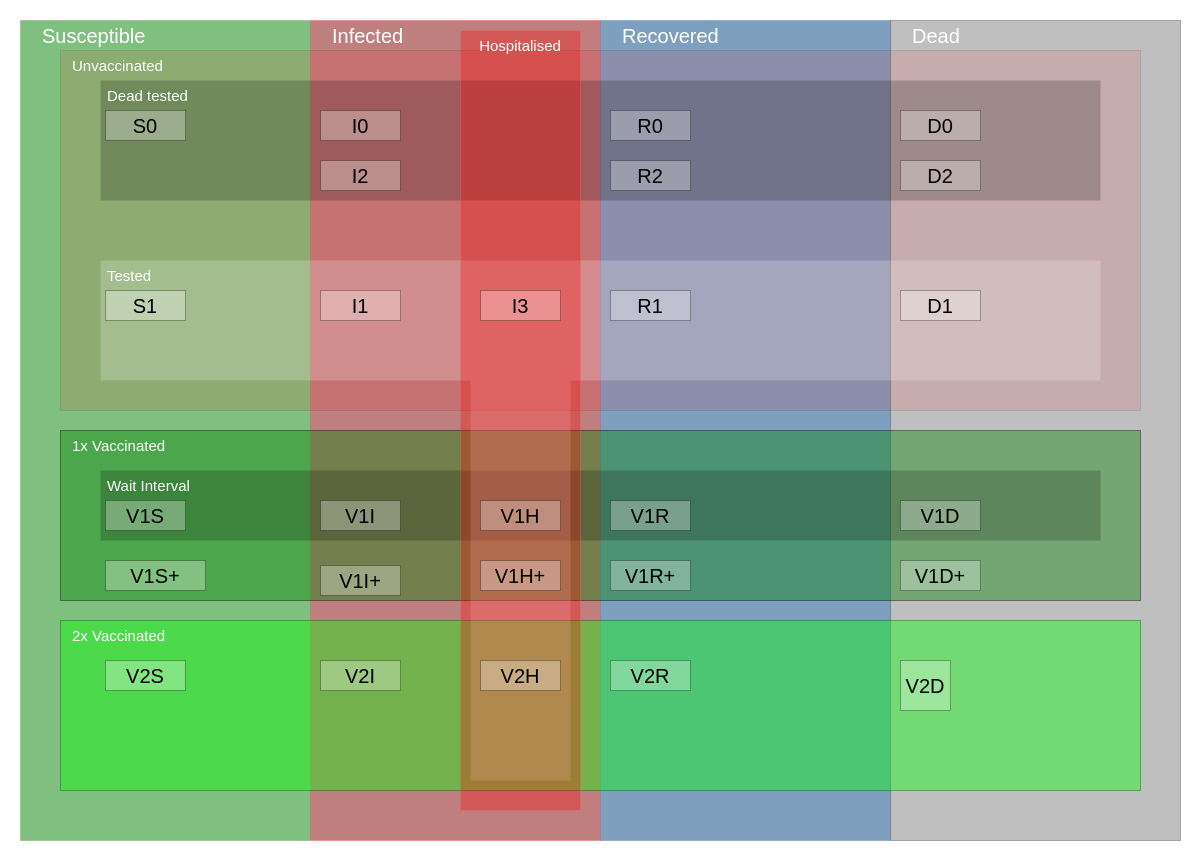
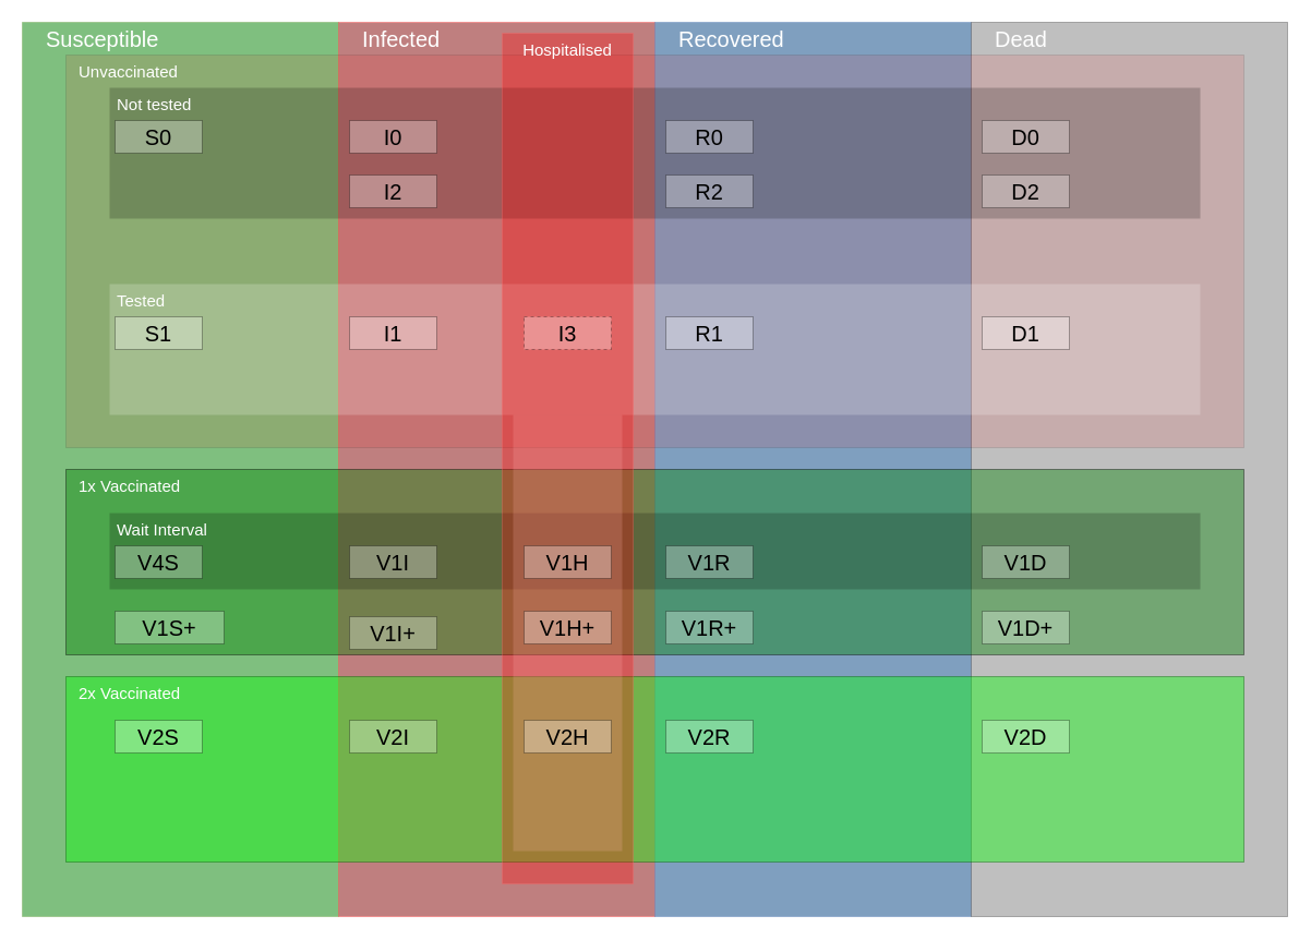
- <mxCell id="21" value="Dead tested" style="rounded=0;whiteSpace=wrap;html=1;labelBackgroundColor=none;fontSize=15;fontColor=#FFFFFF;strokeColor=default;fillColor=#FFFFFF;opacity=0;align=left;" parent="1" vertex="1"><mxGeometry x="105" y="80" width="120" height="30" as="geometry" /></mxCell>
+ <mxCell id="21" value="Not tested" style="rounded=0;whiteSpace=wrap;html=1;labelBackgroundColor=none;fontSize=15;fontColor=#FFFFFF;strokeColor=default;fillColor=#FFFFFF;opacity=0;align=left;" parent="1" vertex="1"><mxGeometry x="105" y="80" width="120" height="30" as="geometry" /></mxCell>
- <mxCell id="36" value="I3" style="rounded=0;whiteSpace=wrap;html=1;labelBackgroundColor=none;fontFamily=Helvetica;fontSize=20;fontColor=#000000;fillColor=#FFFFFF;opacity=30;" parent="1" vertex="1"><mxGeometry x="480" y="290" width="80" height="30" as="geometry" /></mxCell>
+ <mxCell id="36" value="I3" style="rounded=0;whiteSpace=wrap;html=1;labelBackgroundColor=none;fontFamily=Helvetica;fontSize=20;fontColor=#000000;fillColor=#FFFFFF;opacity=30;dashed=1;" parent="1" vertex="1"><mxGeometry x="480" y="290" width="80" height="30" as="geometry" /></mxCell>
- <mxCell id="37" value="V1S" style="rounded=0;whiteSpace=wrap;html=1;labelBackgroundColor=none;fontFamily=Helvetica;fontSize=20;fontColor=#000000;strokeColor=default;fillColor=#FFFFFF;opacity=30;" parent="1" vertex="1"><mxGeometry x="105" y="500" width="80" height="30" as="geometry" /></mxCell>
+ <mxCell id="37" value="V4S" style="rounded=0;whiteSpace=wrap;html=1;labelBackgroundColor=none;fontFamily=Helvetica;fontSize=20;fontColor=#000000;strokeColor=default;fillColor=#FFFFFF;opacity=30;" parent="1" vertex="1"><mxGeometry x="105" y="500" width="80" height="30" as="geometry" /></mxCell>
- <mxCell id="51" value="V2D" style="rounded=0;whiteSpace=wrap;html=1;labelBackgroundColor=none;fontFamily=Helvetica;fontSize=20;fontColor=#000000;strokeColor=default;fillColor=#FFFFFF;opacity=30;" parent="1" vertex="1"><mxGeometry x="900" y="660" width="50" height="50" as="geometry" /></mxCell>
+ <mxCell id="51" value="V2D" style="rounded=0;whiteSpace=wrap;html=1;labelBackgroundColor=none;fontFamily=Helvetica;fontSize=20;fontColor=#000000;strokeColor=default;fillColor=#FFFFFF;opacity=30;" parent="1" vertex="1"><mxGeometry x="900" y="660" width="80" height="30" as="geometry" /></mxCell>
